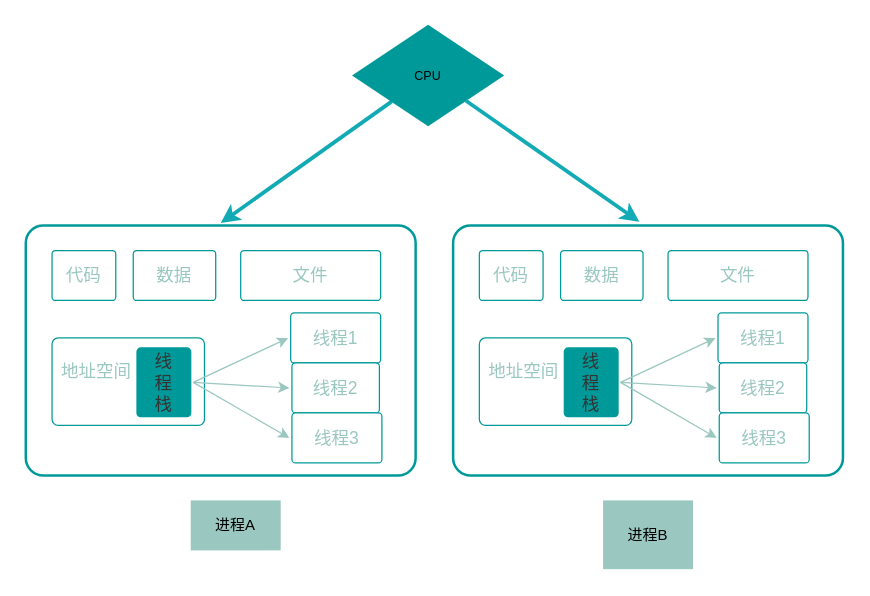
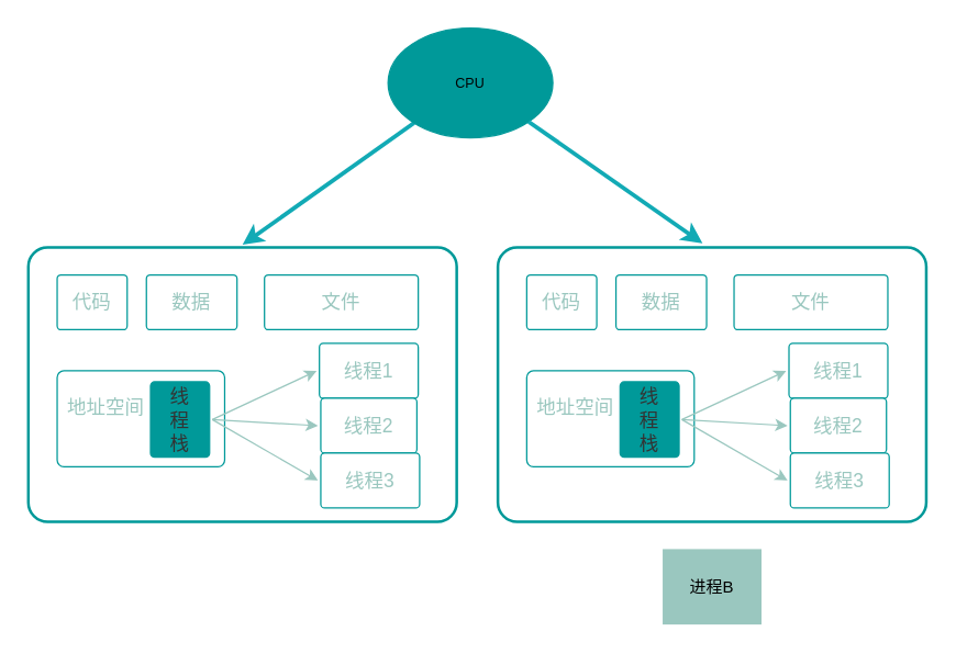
- <mxCell id="8" value="CPU" style="rhombus;whiteSpace=wrap;html=1;strokeColor=#009999;strokeWidth=1;fillColor=#009999;fontSize=10;" parent="1" vertex="1"><mxGeometry x="282" y="20" width="120" height="80" as="geometry" /></mxCell>
+ <mxCell id="8" value="CPU" style="ellipse;whiteSpace=wrap;html=1;strokeColor=#009999;strokeWidth=1;fillColor=#009999;fontSize=10;" parent="1" vertex="1"><mxGeometry x="282" y="20" width="120" height="80" as="geometry" /></mxCell>
- <mxCell id="4" value="进程A" style="text;html=1;strokeColor=none;fillColor=#9AC7BF;align=center;verticalAlign=middle;whiteSpace=wrap;rounded=0;" parent="1" vertex="1"><mxGeometry x="152" y="400" width="72" height="40" as="geometry" /></mxCell>
